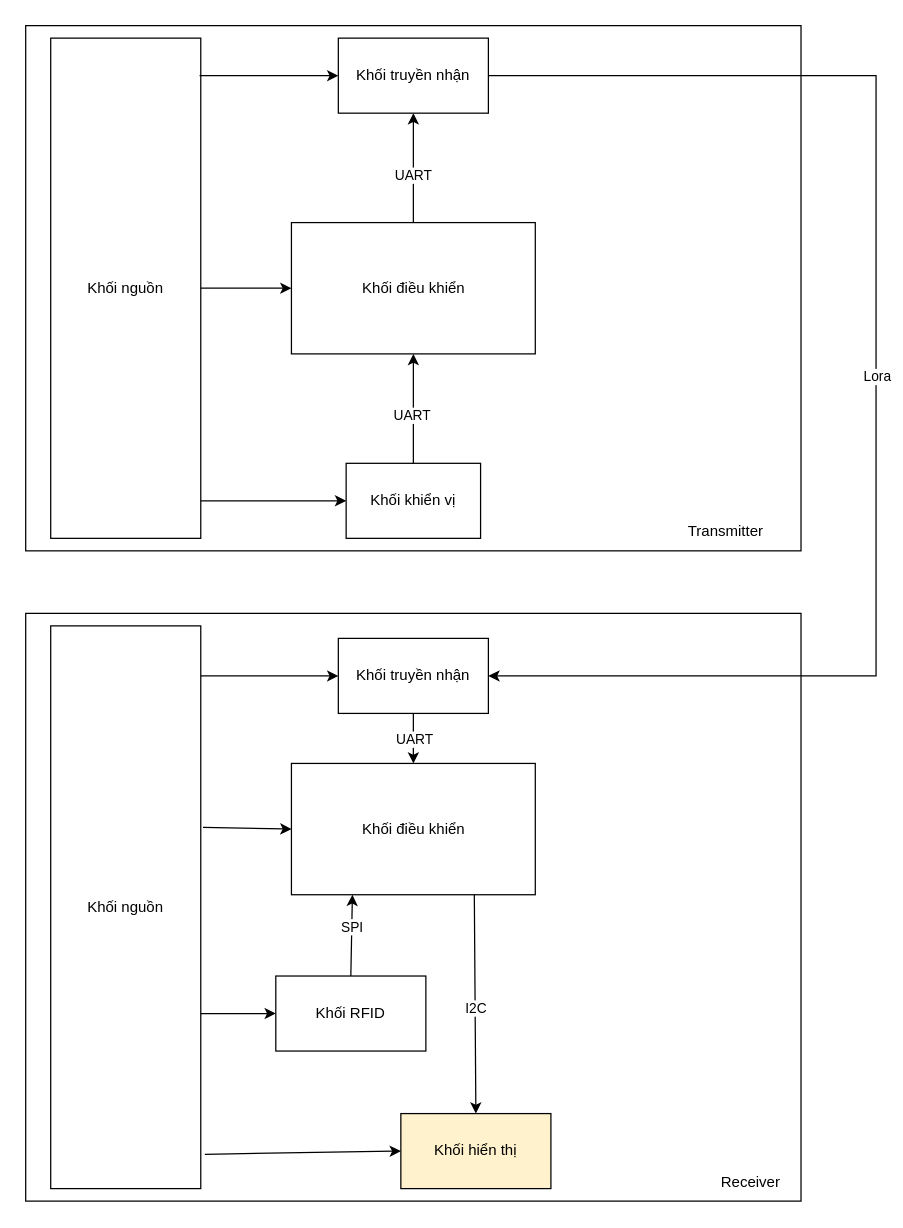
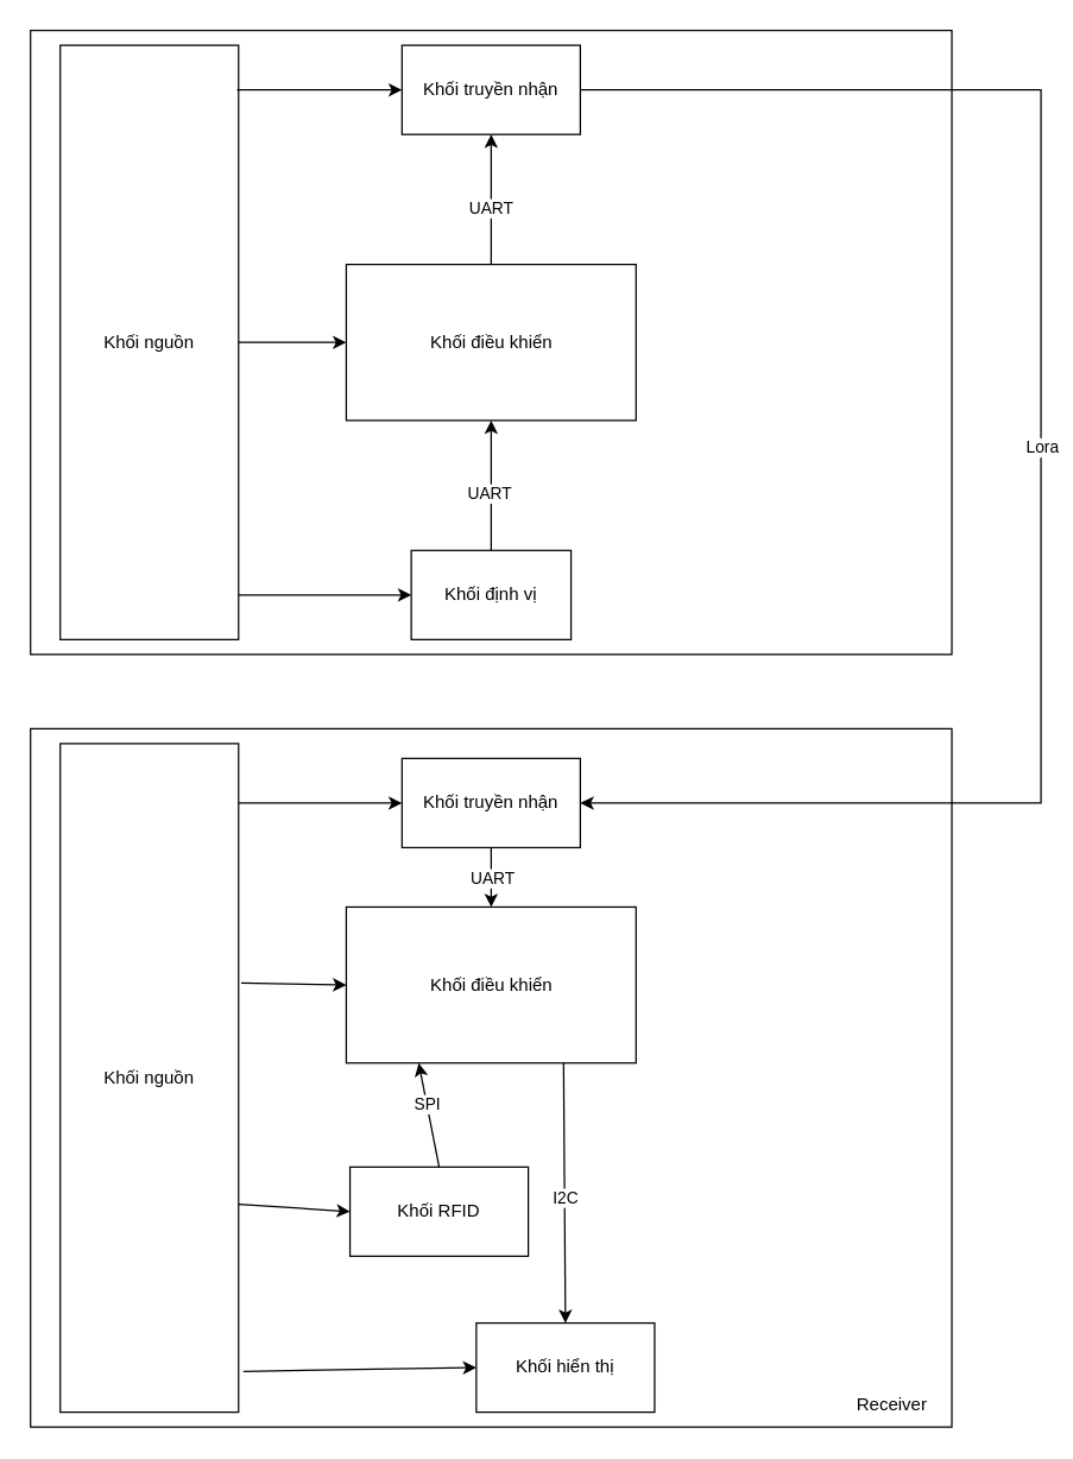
- <mxCell id="6" value="Khối khiển vị" style="rounded=0;whiteSpace=wrap;html=1;" vertex="1" parent="1"><mxGeometry x="276.25" y="370" width="107.5" height="60" as="geometry" /></mxCell>
+ <mxCell id="6" value="Khối định vị" style="rounded=0;whiteSpace=wrap;html=1;" vertex="1" parent="1"><mxGeometry x="276.25" y="370" width="107.5" height="60" as="geometry" /></mxCell>
- <mxCell id="24" value="Transmitter" style="text;html=1;align=center;verticalAlign=middle;whiteSpace=wrap;rounded=0;" vertex="1" parent="1"><mxGeometry x="550" y="410" width="60" height="30" as="geometry" /></mxCell>
- <mxCell id="21" value="Khối RFID" style="rounded=0;whiteSpace=wrap;html=1;" vertex="1" parent="1"><mxGeometry x="220" y="780" width="120" height="60" as="geometry" /></mxCell>
+ <mxCell id="21" value="Khối RFID" style="rounded=0;whiteSpace=wrap;html=1;" vertex="1" parent="1"><mxGeometry x="235" y="785" width="120" height="60" as="geometry" /></mxCell>
- <mxCell id="18" value="Khối hiển thị" style="rounded=0;whiteSpace=wrap;html=1;fillColor=#fff2cc;" vertex="1" parent="1"><mxGeometry x="320" y="890" width="120" height="60" as="geometry" /></mxCell>
+ <mxCell id="18" value="Khối hiển thị" style="rounded=0;whiteSpace=wrap;html=1;" vertex="1" parent="1"><mxGeometry x="320" y="890" width="120" height="60" as="geometry" /></mxCell>
